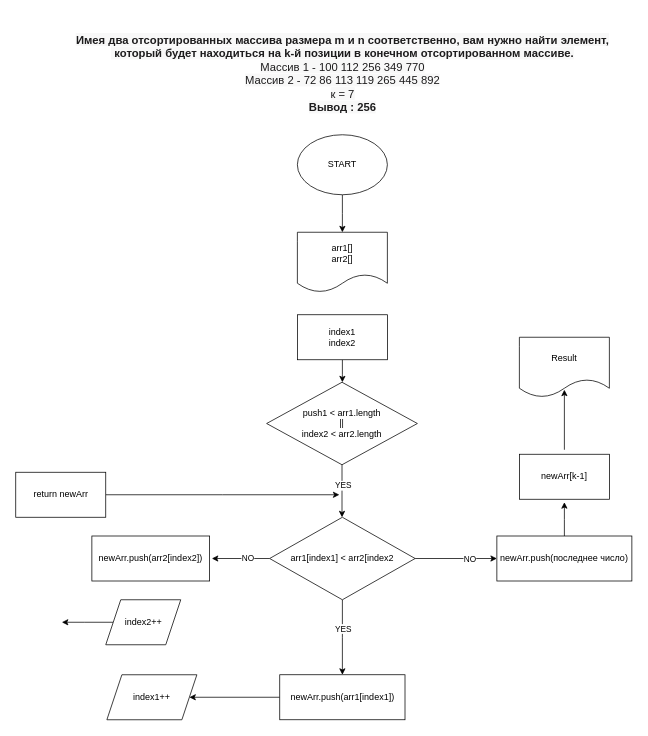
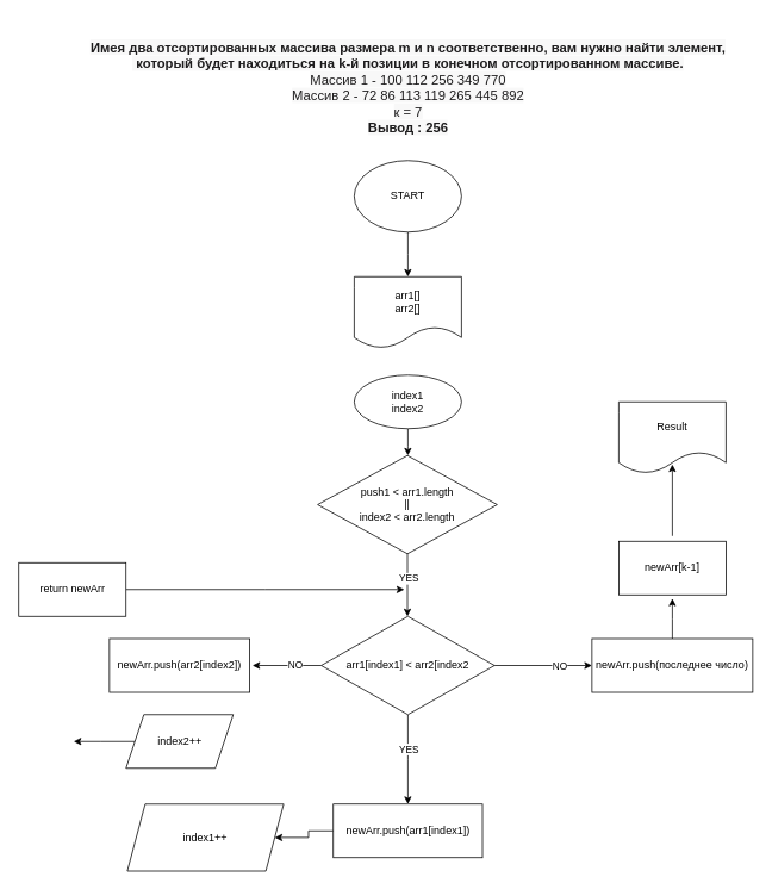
- <mxCell id="7" value="index1&lt;br&gt;index2" style="rounded=0;whiteSpace=wrap;html=1;" vertex="1" parent="1"><mxGeometry x="396" y="419" width="120" height="60" as="geometry" /></mxCell>
+ <mxCell id="7" value="index1&lt;br&gt;index2" style="ellipse;whiteSpace=wrap;html=1;" vertex="1" parent="1"><mxGeometry x="396" y="419" width="120" height="60" as="geometry" /></mxCell>
- <mxCell id="23" value="index2++" style="shape=parallelogram;perimeter=parallelogramPerimeter;whiteSpace=wrap;html=1;fixedSize=1;" vertex="1" parent="1"><mxGeometry x="140.5" y="799" width="100" height="60" as="geometry" /></mxCell>
+ <mxCell id="23" value="index2++" style="shape=parallelogram;perimeter=parallelogramPerimeter;whiteSpace=wrap;html=1;fixedSize=1;" vertex="1" parent="1"><mxGeometry x="140.5" y="799" width="120" height="60" as="geometry" /></mxCell>
- <mxCell id="20" value="index1++" style="shape=parallelogram;perimeter=parallelogramPerimeter;whiteSpace=wrap;html=1;fixedSize=1;" vertex="1" parent="1"><mxGeometry x="142" y="899" width="120" height="60" as="geometry" /></mxCell>
+ <mxCell id="20" value="index1++" style="shape=parallelogram;perimeter=parallelogramPerimeter;whiteSpace=wrap;html=1;fixedSize=1;" vertex="1" parent="1"><mxGeometry x="142" y="899" width="175" height="75" as="geometry" /></mxCell>
